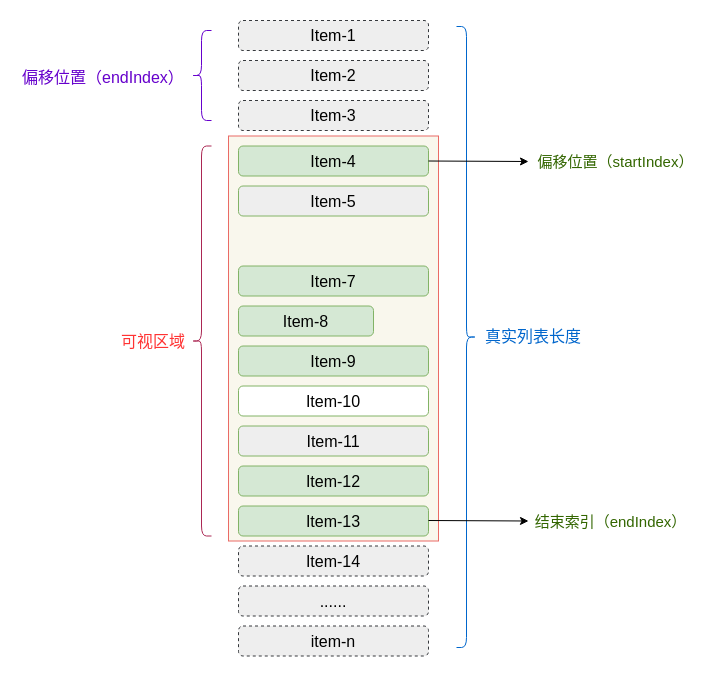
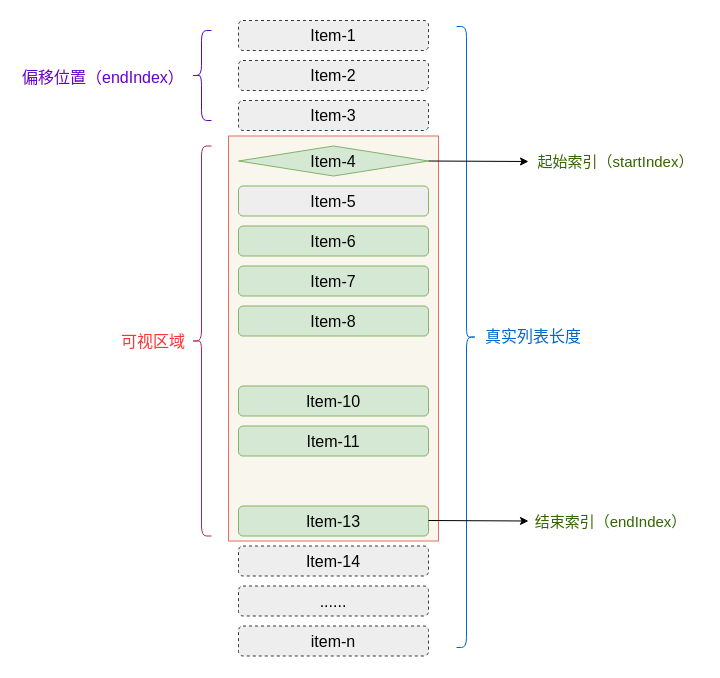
- <mxCell id="3" value="&lt;font style=&quot;font-size: 16px&quot;&gt;Item-4&lt;/font&gt;" style="rounded=1;whiteSpace=wrap;html=1;fillColor=#d5e8d4;strokeColor=#82b366;" parent="1" vertex="1"><mxGeometry x="238" y="145.5" width="190" height="30" as="geometry" /></mxCell>
+ <mxCell id="3" value="&lt;font style=&quot;font-size: 16px&quot;&gt;Item-4&lt;/font&gt;" style="rhombus;whiteSpace=wrap;html=1;fillColor=#d5e8d4;strokeColor=#82b366;" parent="1" vertex="1"><mxGeometry x="238" y="145.5" width="190" height="30" as="geometry" /></mxCell>
- <mxCell id="24" value="&lt;font style=&quot;font-size: 15px&quot; color=&quot;#336600&quot;&gt;偏移位置（startIndex）&lt;/font&gt;" style="text;html=1;strokeColor=none;fillColor=none;align=center;verticalAlign=middle;whiteSpace=wrap;rounded=0;fontColor=#FF3333;" vertex="1" parent="1"><mxGeometry x="533" y="151" width="165" height="20" as="geometry" /></mxCell>
+ <mxCell id="24" value="&lt;font style=&quot;font-size: 15px&quot; color=&quot;#336600&quot;&gt;起始索引（startIndex）&lt;/font&gt;" style="text;html=1;strokeColor=none;fillColor=none;align=center;verticalAlign=middle;whiteSpace=wrap;rounded=0;fontColor=#FF3333;" vertex="1" parent="1"><mxGeometry x="533" y="151" width="165" height="20" as="geometry" /></mxCell>
+ <mxCell id="5" value="&lt;font style=&quot;font-size: 16px&quot;&gt;Item-6&lt;/font&gt;" style="rounded=1;whiteSpace=wrap;html=1;fillColor=#d5e8d4;strokeColor=#82b366;" parent="1" vertex="1"><mxGeometry x="238" y="225.5" width="190" height="30" as="geometry" /></mxCell>
- <mxCell id="7" value="&lt;font style=&quot;font-size: 16px&quot;&gt;Item-8&lt;/font&gt;" style="rounded=1;whiteSpace=wrap;html=1;fillColor=#d5e8d4;strokeColor=#82b366;" parent="1" vertex="1"><mxGeometry x="238" y="305.5" width="135" height="30" as="geometry" /></mxCell>
+ <mxCell id="7" value="&lt;font style=&quot;font-size: 16px&quot;&gt;Item-8&lt;/font&gt;" style="rounded=1;whiteSpace=wrap;html=1;fillColor=#d5e8d4;strokeColor=#82b366;" parent="1" vertex="1"><mxGeometry x="238" y="305.5" width="190" height="30" as="geometry" /></mxCell>
- <mxCell id="8" value="&lt;font style=&quot;font-size: 16px&quot;&gt;Item-9&lt;/font&gt;" style="rounded=1;whiteSpace=wrap;html=1;fillColor=#d5e8d4;strokeColor=#82b366;" parent="1" vertex="1"><mxGeometry x="238" y="345.5" width="190" height="30" as="geometry" /></mxCell>
- <mxCell id="9" value="&lt;font style=&quot;font-size: 16px&quot;&gt;Item-10&lt;/font&gt;" style="rounded=1;whiteSpace=wrap;html=1;fillColor=#ffffff;strokeColor=#82b366;" parent="1" vertex="1"><mxGeometry x="238" y="385.5" width="190" height="30" as="geometry" /></mxCell>
+ <mxCell id="9" value="&lt;font style=&quot;font-size: 16px&quot;&gt;Item-10&lt;/font&gt;" style="rounded=1;whiteSpace=wrap;html=1;fillColor=#d5e8d4;strokeColor=#82b366;" parent="1" vertex="1"><mxGeometry x="238" y="385.5" width="190" height="30" as="geometry" /></mxCell>
- <mxCell id="10" value="&lt;font style=&quot;font-size: 16px&quot;&gt;Item-11&lt;/font&gt;" style="rounded=1;whiteSpace=wrap;html=1;fillColor=#eeeeee;strokeColor=#82b366;" parent="1" vertex="1"><mxGeometry x="238" y="425.5" width="190" height="30" as="geometry" /></mxCell>
+ <mxCell id="10" value="&lt;font style=&quot;font-size: 16px&quot;&gt;Item-11&lt;/font&gt;" style="rounded=1;whiteSpace=wrap;html=1;fillColor=#d5e8d4;strokeColor=#82b366;" parent="1" vertex="1"><mxGeometry x="238" y="425.5" width="190" height="30" as="geometry" /></mxCell>
- <mxCell id="11" value="&lt;font style=&quot;font-size: 16px&quot;&gt;Item-12&lt;/font&gt;" style="rounded=1;whiteSpace=wrap;html=1;fillColor=#d5e8d4;strokeColor=#82b366;" parent="1" vertex="1"><mxGeometry x="238" y="465.5" width="190" height="30" as="geometry" /></mxCell>
